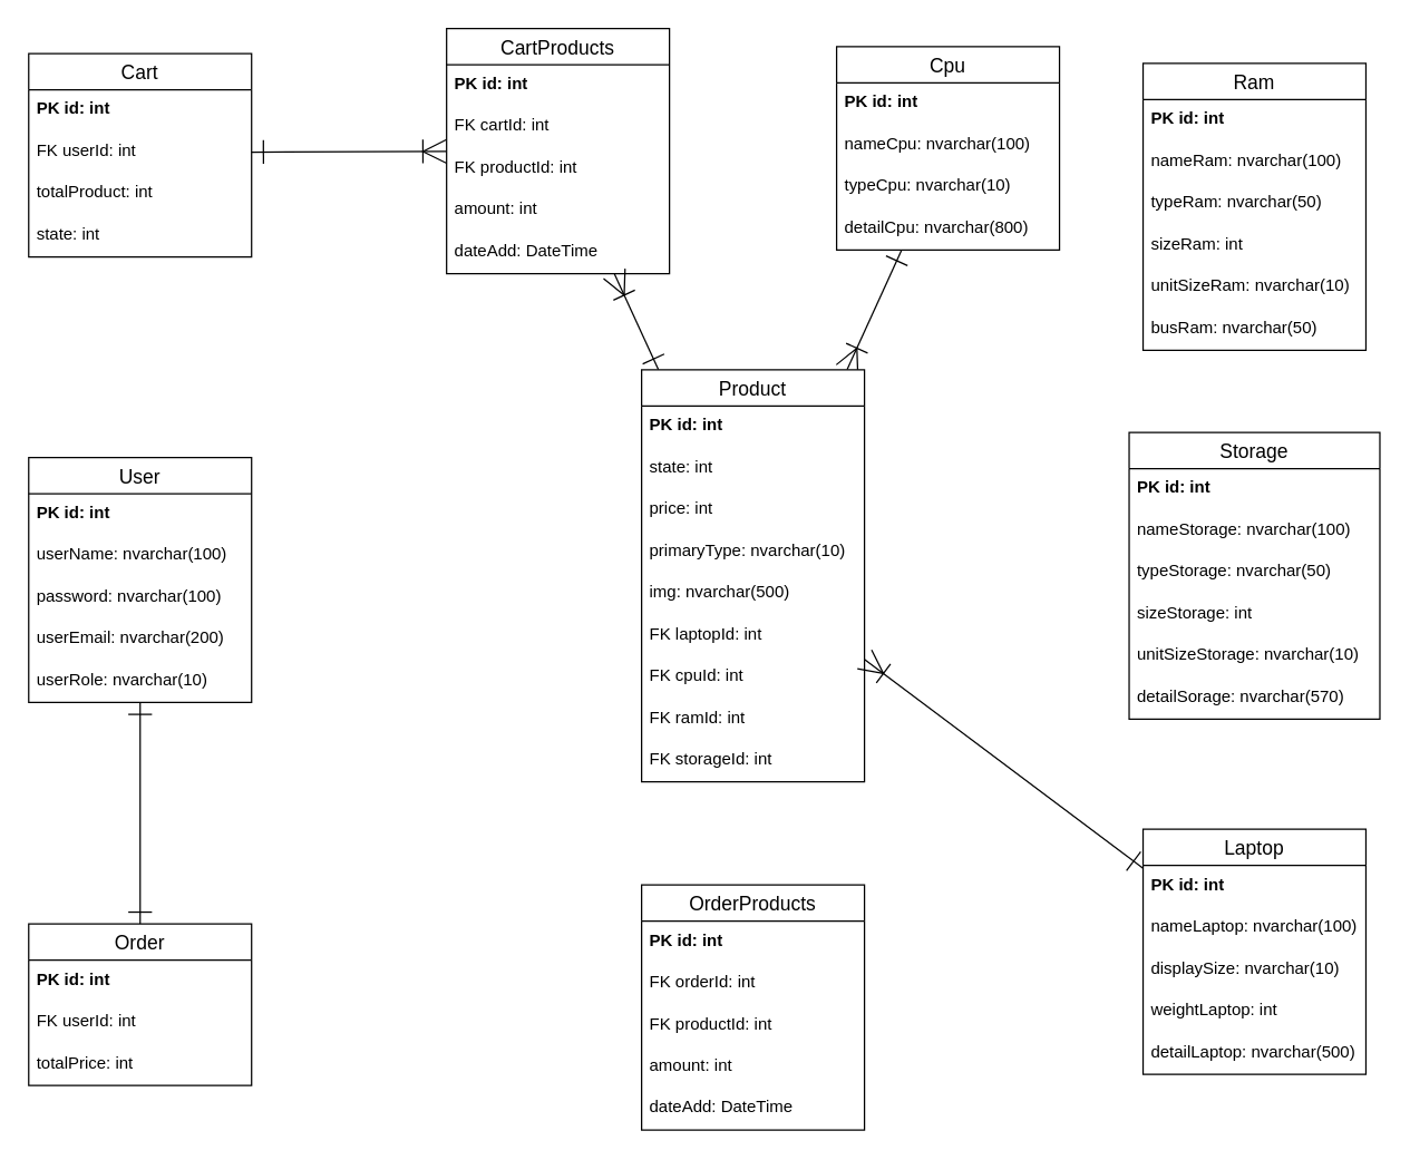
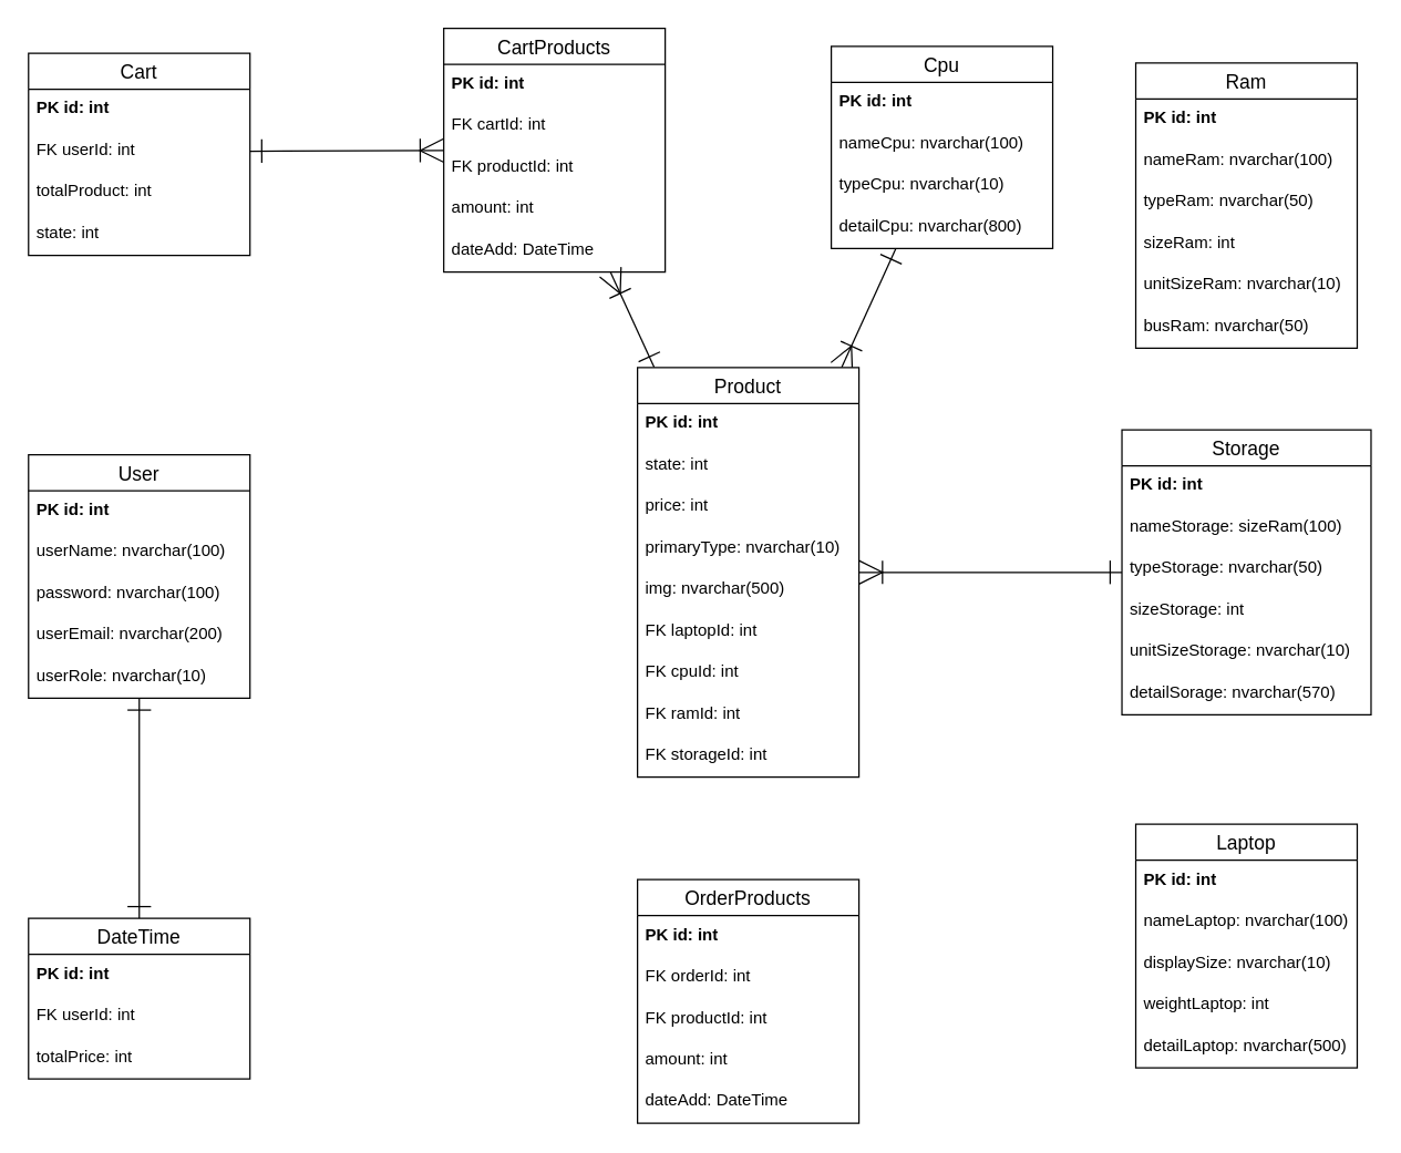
- <mxCell id="17" value="nameStorage: nvarchar(100)" style="text;strokeColor=none;fillColor=none;spacingLeft=4;spacingRight=4;overflow=hidden;rotatable=0;points=[[0,0.5],[1,0.5]];portConstraint=eastwest;fontSize=12;" parent="15" vertex="1"><mxGeometry y="56" width="180" height="30" as="geometry" /></mxCell>
+ <mxCell id="17" value="nameStorage: sizeRam(100)" style="text;strokeColor=none;fillColor=none;spacingLeft=4;spacingRight=4;overflow=hidden;rotatable=0;points=[[0,0.5],[1,0.5]];portConstraint=eastwest;fontSize=12;" parent="15" vertex="1"><mxGeometry y="56" width="180" height="30" as="geometry" /></mxCell>
+ <mxCell id="3" style="edgeStyle=none;rounded=0;orthogonalLoop=1;jettySize=auto;html=1;endArrow=ERoneToMany;endFill=0;startArrow=ERone;startFill=0;endSize=15;startSize=15;" parent="1" source="15" target="33" edge="1"><mxGeometry relative="1" as="geometry" /></mxCell>
- <mxCell id="4" style="edgeStyle=none;rounded=0;orthogonalLoop=1;jettySize=auto;html=1;endArrow=ERoneToMany;endFill=0;startArrow=ERone;startFill=0;endSize=15;startSize=15;" parent="1" source="22" target="33" edge="1"><mxGeometry relative="1" as="geometry" /></mxCell>
- <mxCell id="60" value="Order" style="swimlane;fontStyle=0;childLayout=stackLayout;horizontal=1;startSize=26;horizontalStack=0;resizeParent=1;resizeParentMax=0;resizeLast=0;collapsible=0;marginBottom=0;align=center;fontSize=14;" parent="1" vertex="1"><mxGeometry x="20" y="663" width="160" height="116" as="geometry" /></mxCell>
+ <mxCell id="60" value="DateTime" style="swimlane;fontStyle=0;childLayout=stackLayout;horizontal=1;startSize=26;horizontalStack=0;resizeParent=1;resizeParentMax=0;resizeLast=0;collapsible=0;marginBottom=0;align=center;fontSize=14;" parent="1" vertex="1"><mxGeometry x="20" y="663" width="160" height="116" as="geometry" /></mxCell>
